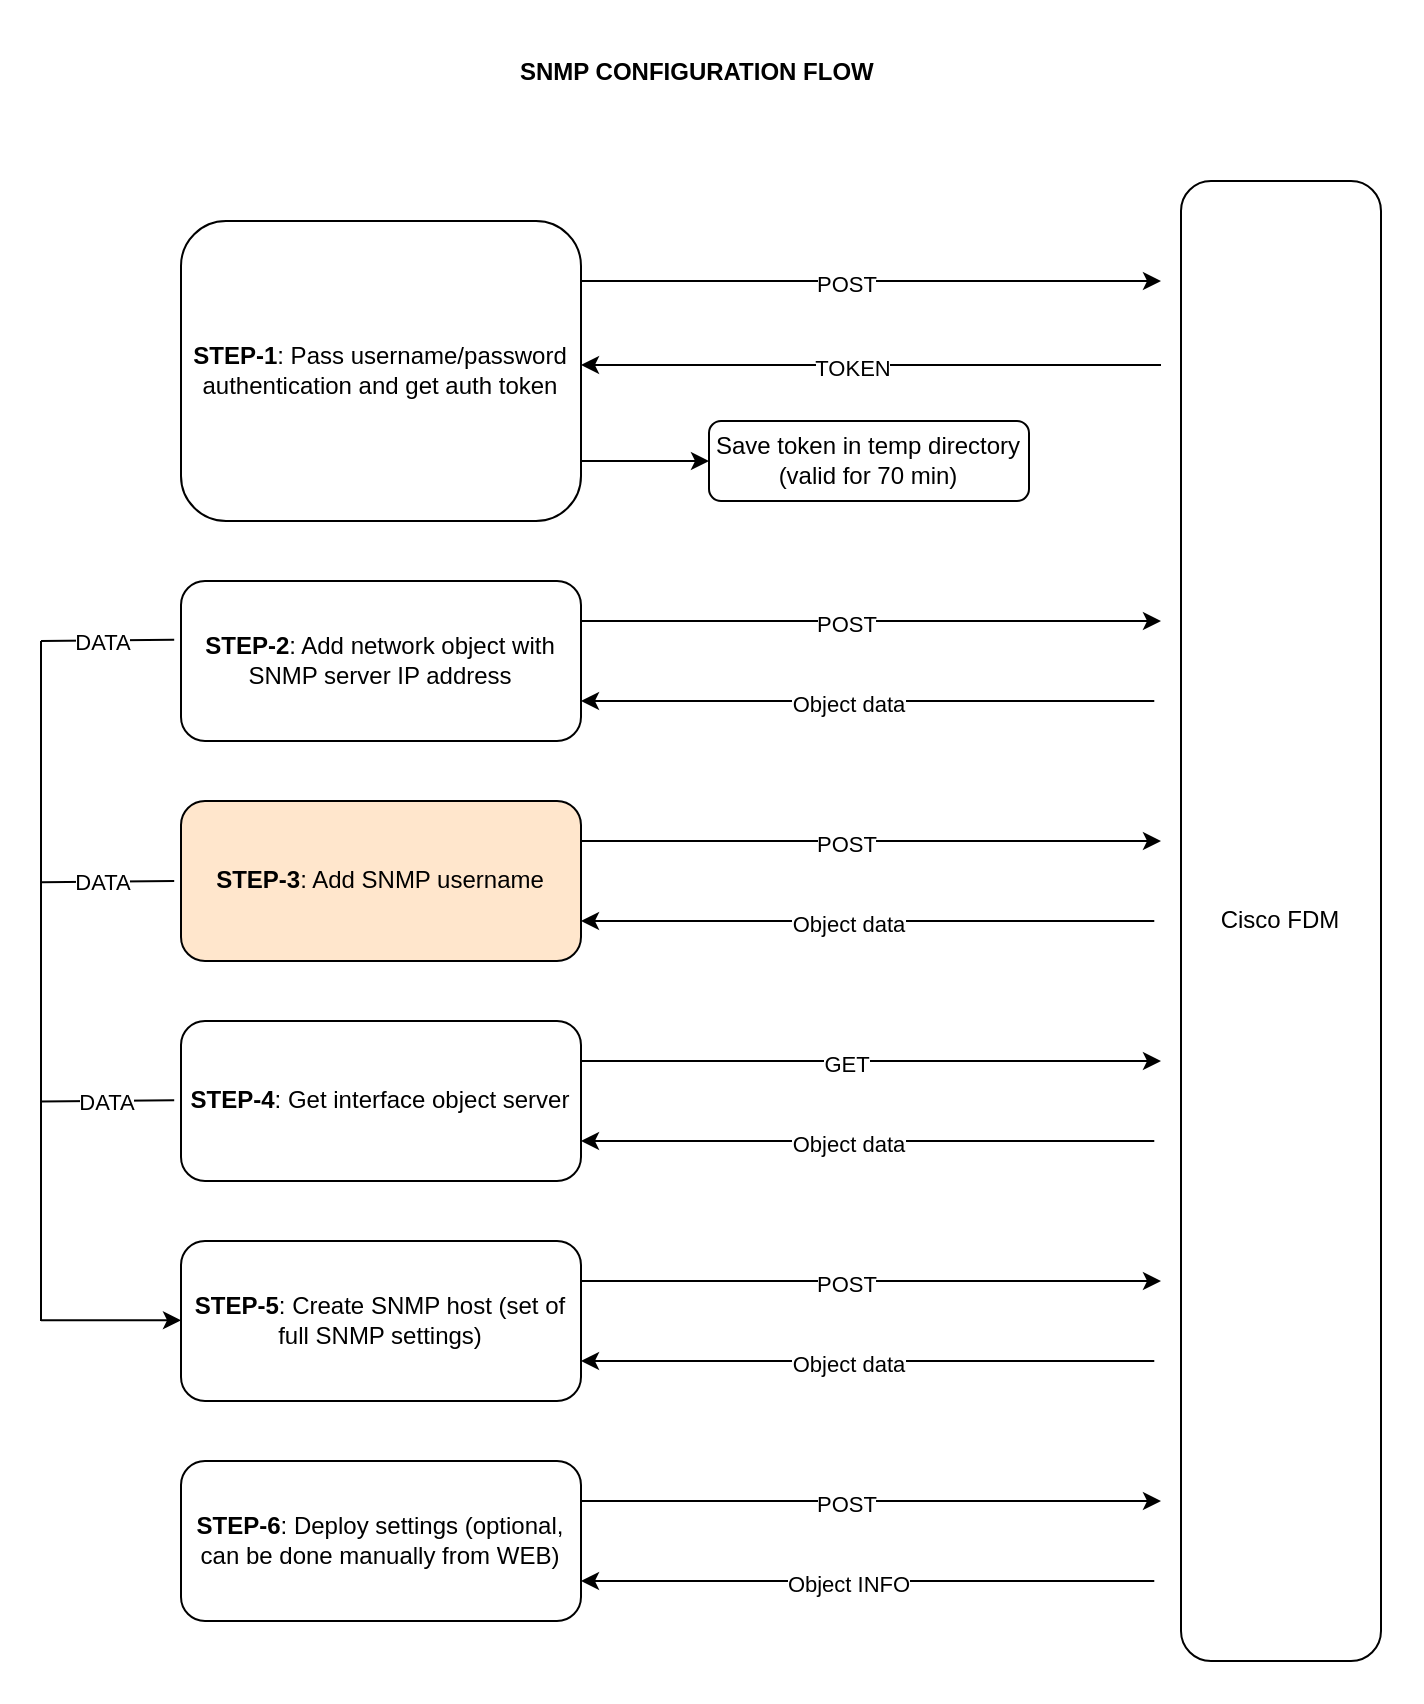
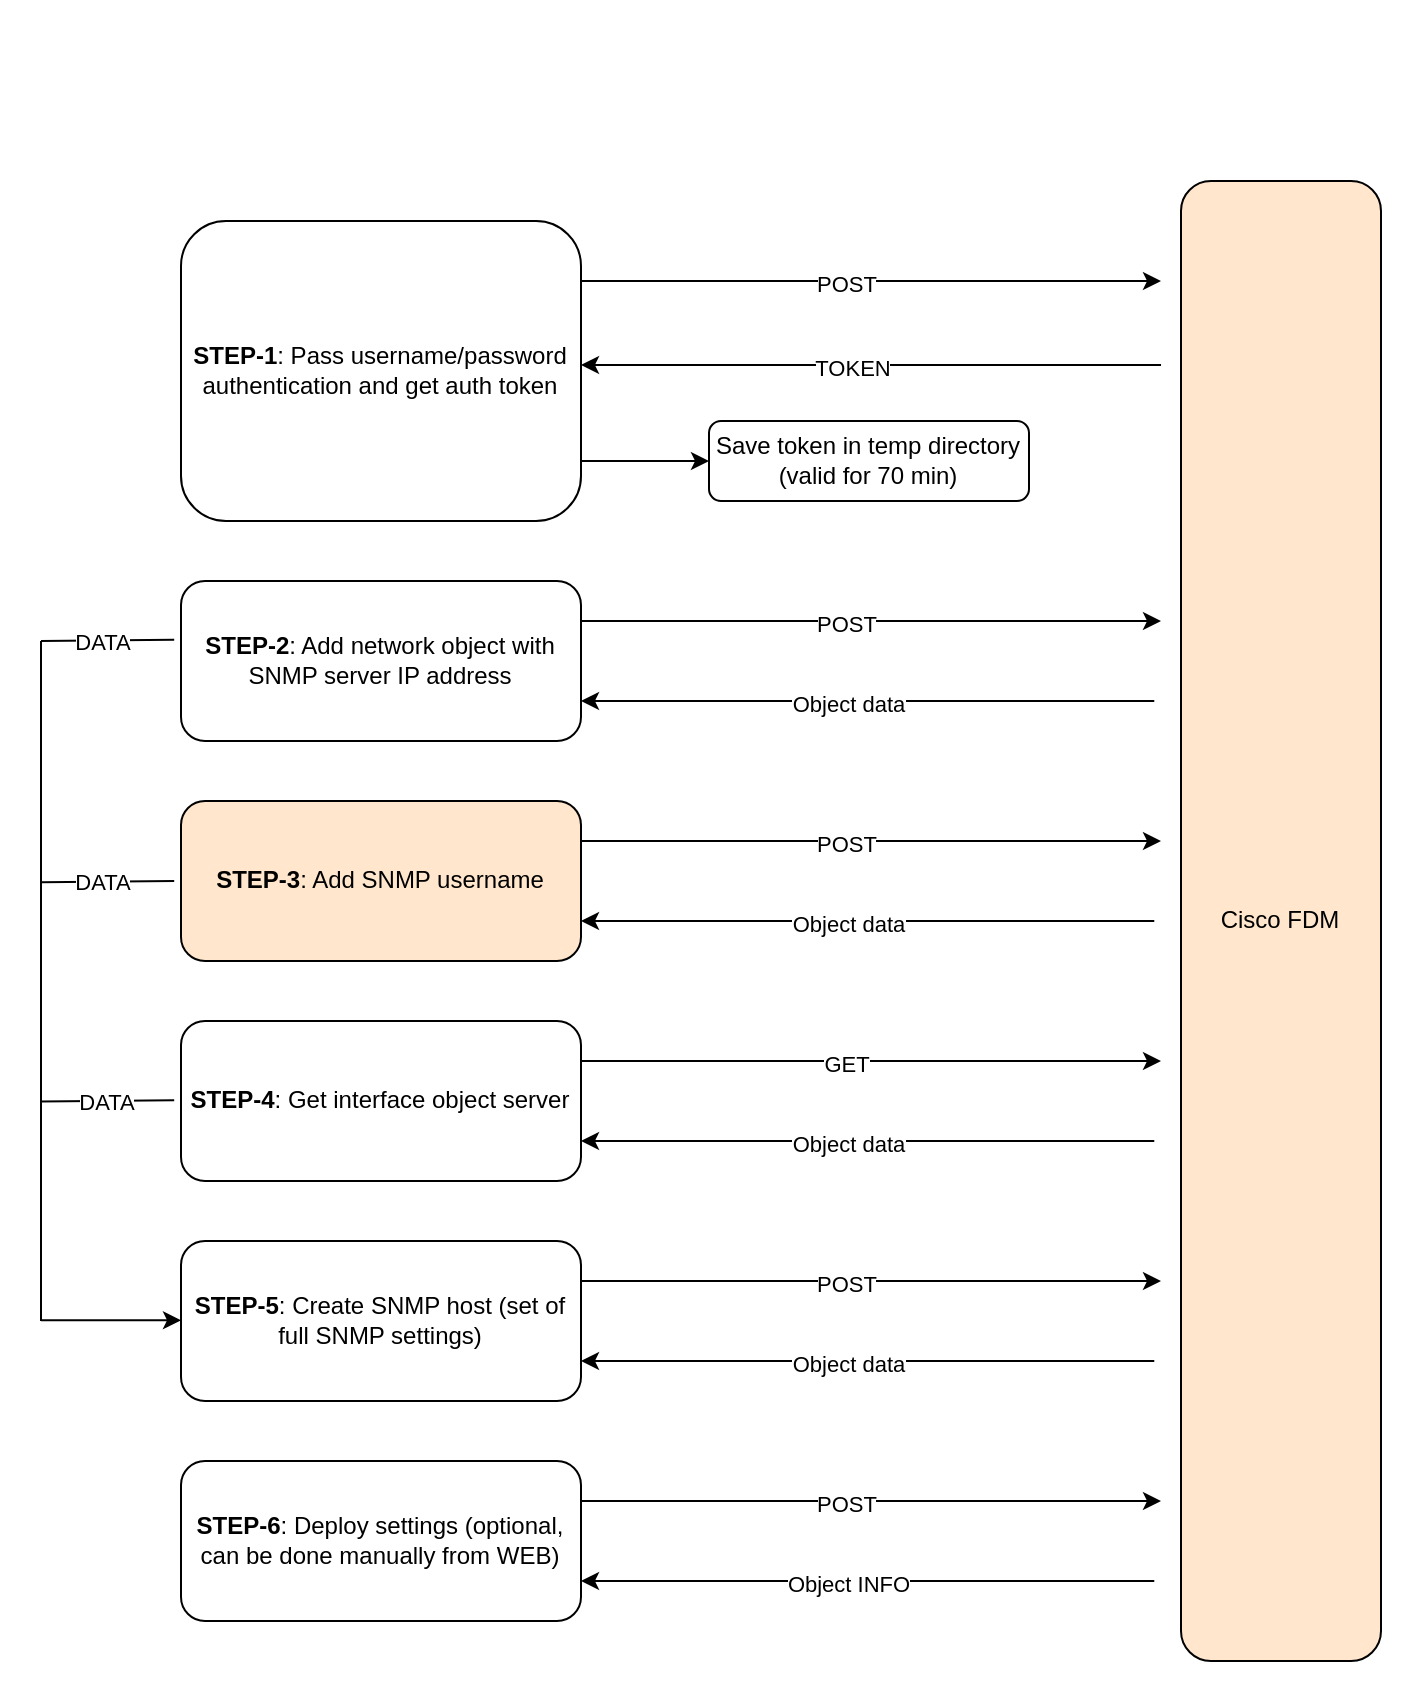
- <mxCell id="43" value="SNMP CONFIGURATION FLOW" style="text;strokeColor=none;fillColor=none;align=left;verticalAlign=middle;spacingLeft=4;spacingRight=4;overflow=hidden;points=[[0,0.5],[1,0.5]];portConstraint=eastwest;rotatable=0;fontStyle=1" vertex="1" parent="1"><mxGeometry x="254" y="20" width="200" height="30" as="geometry" /></mxCell>
- <mxCell id="4" value="Cisco FDM" style="rounded=1;whiteSpace=wrap;html=1;fontSize=12;glass=0;strokeWidth=1;shadow=0;" vertex="1" parent="1"><mxGeometry x="590" y="90" width="100" height="740" as="geometry" /></mxCell>
+ <mxCell id="4" value="Cisco FDM" style="rounded=1;whiteSpace=wrap;html=1;fontSize=12;glass=0;strokeWidth=1;shadow=0;fillColor=#ffe6cc;" vertex="1" parent="1"><mxGeometry x="590" y="90" width="100" height="740" as="geometry" /></mxCell>
